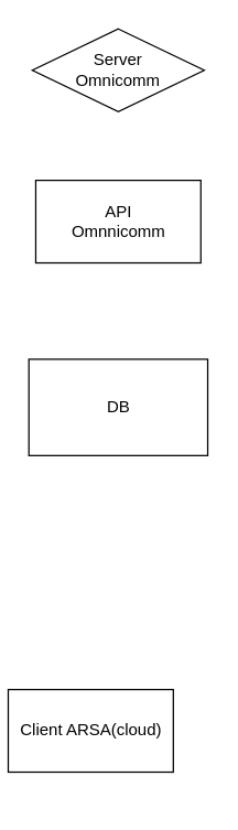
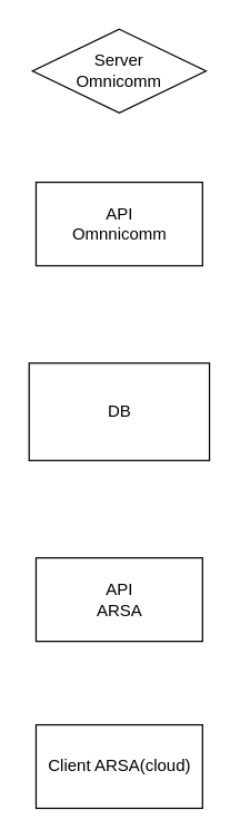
+ <mxCell id="5" value="API&lt;br&gt;ARSA" style="rounded=0;whiteSpace=wrap;html=1;" vertex="1" parent="1"><mxGeometry x="25.5" y="400" width="120" height="60" as="geometry" /></mxCell>
- <mxCell id="6" value="Client ARSA(cloud)" style="rounded=0;whiteSpace=wrap;html=1;" vertex="1" parent="1"><mxGeometry x="5.5" y="500" width="120" height="60" as="geometry" /></mxCell>
+ <mxCell id="6" value="Client ARSA(cloud)" style="rounded=0;whiteSpace=wrap;html=1;" vertex="1" parent="1"><mxGeometry x="25.5" y="520" width="120" height="60" as="geometry" /></mxCell>
